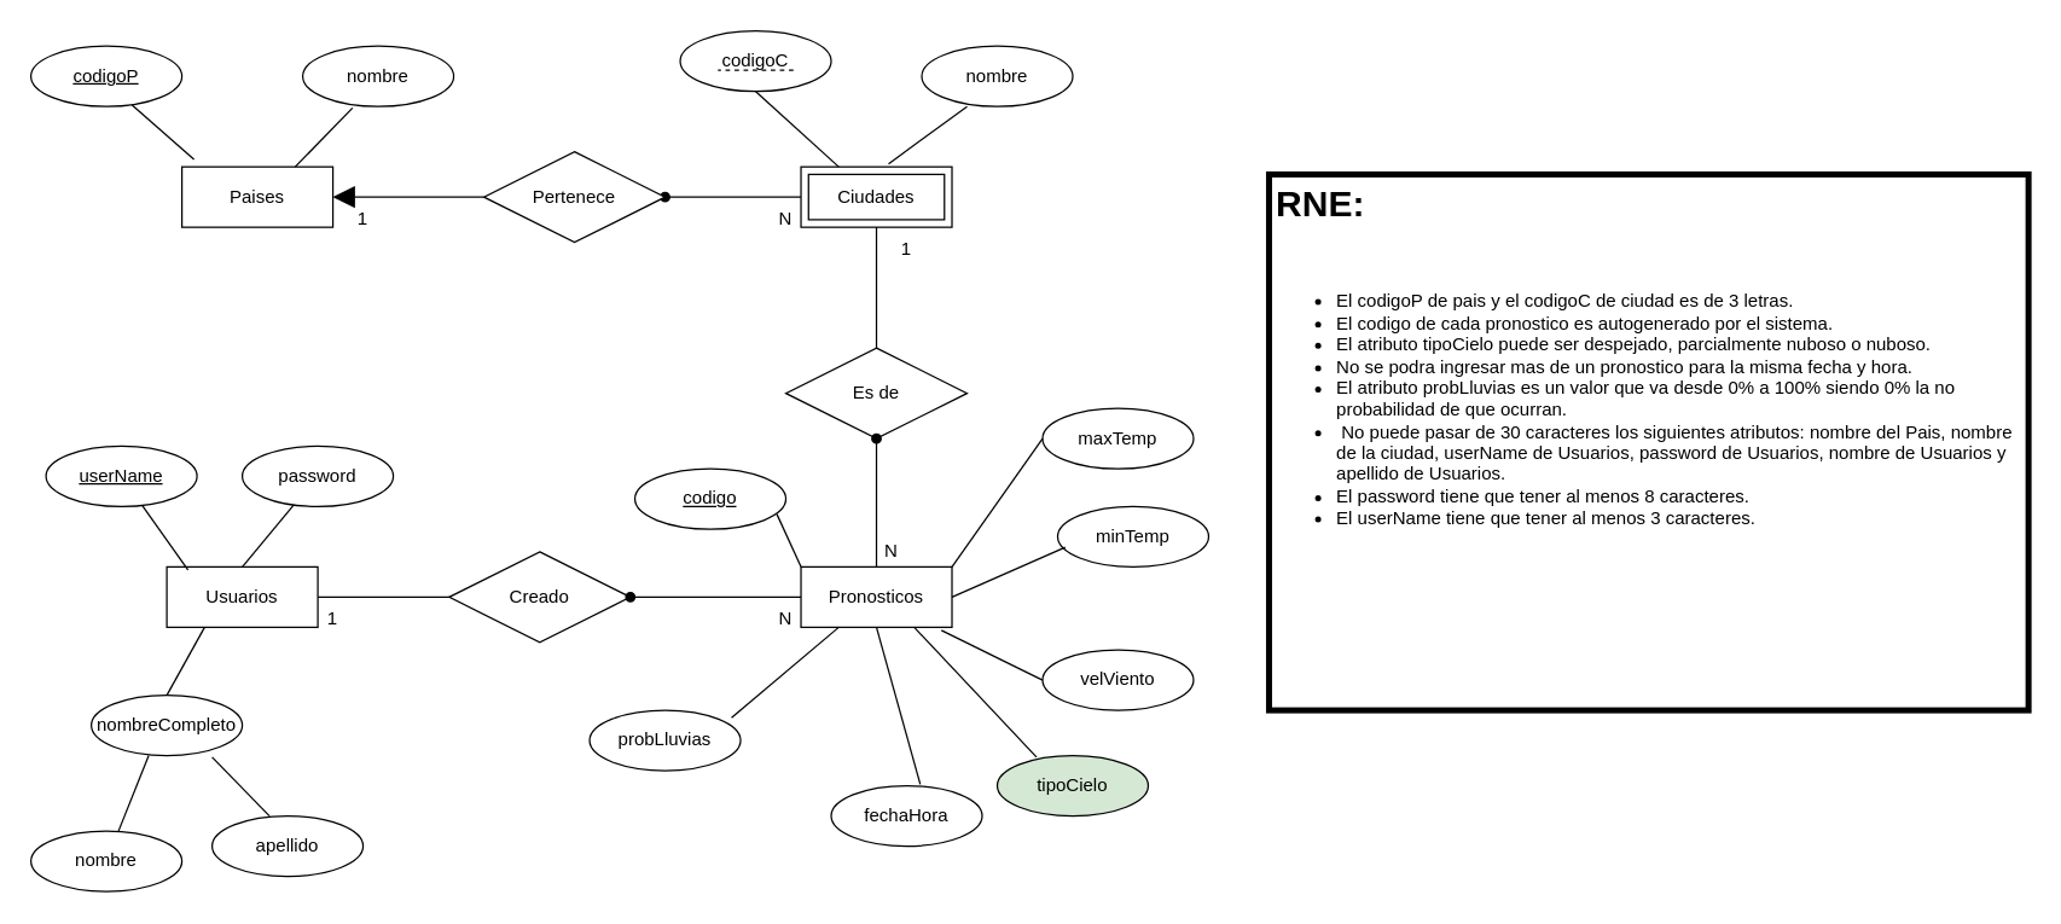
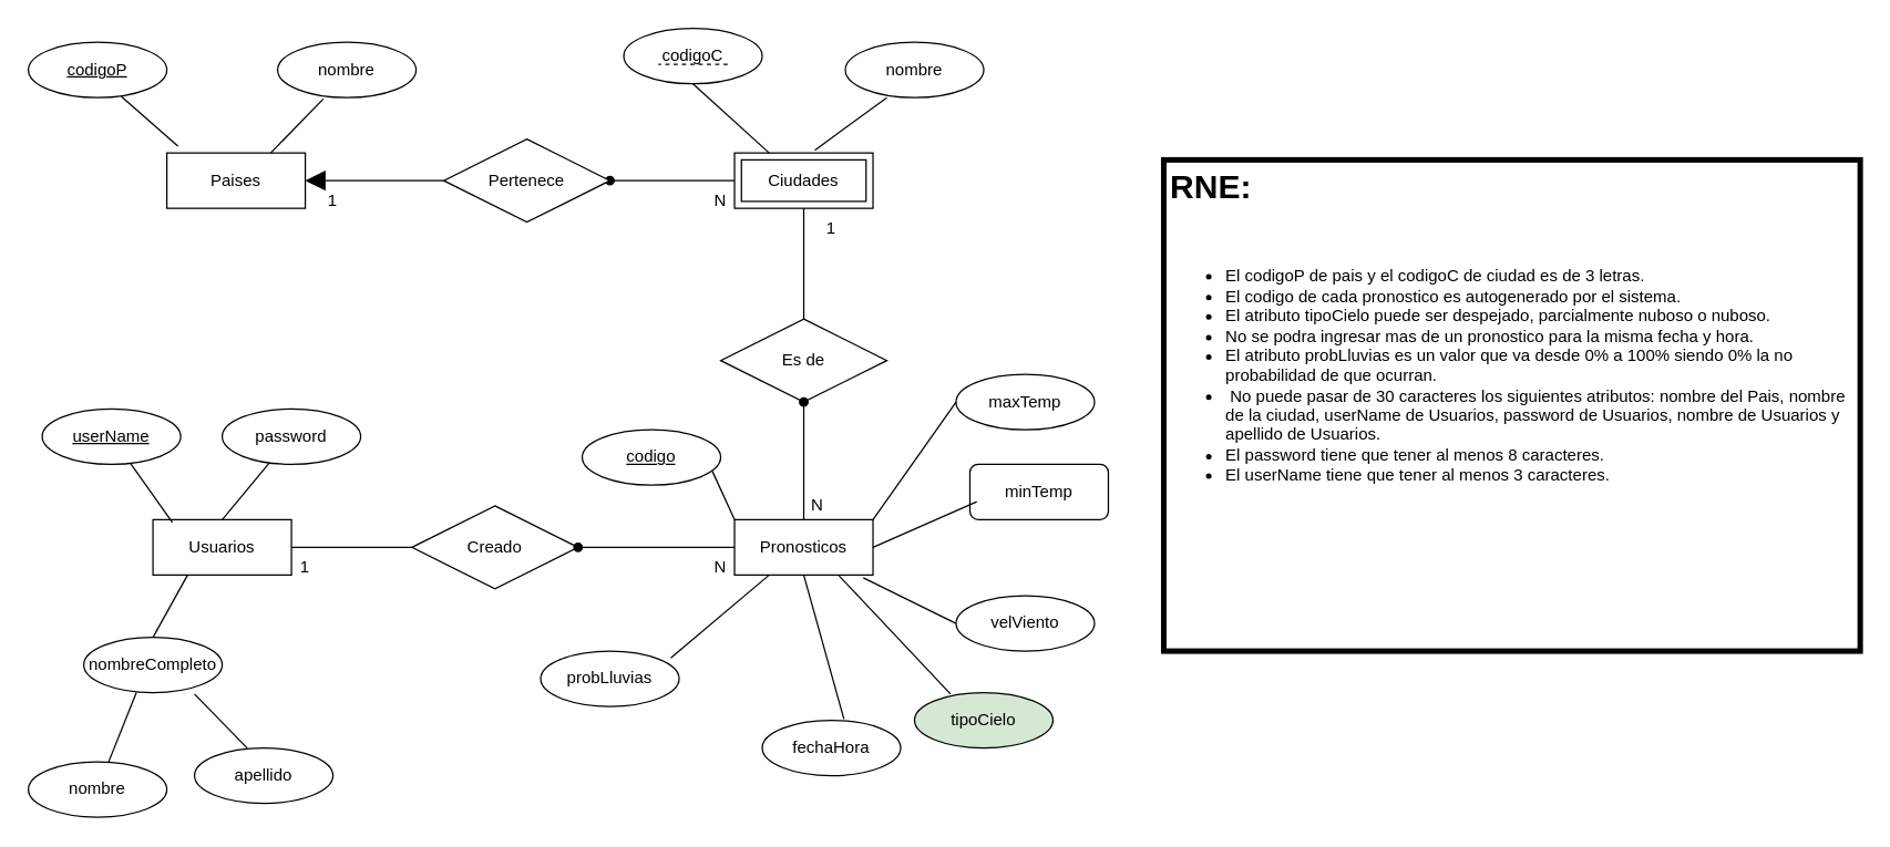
- <mxCell id="20" value="&lt;div&gt;minTemp&lt;/div&gt;" style="ellipse;whiteSpace=wrap;html=1;align=center;" parent="1" vertex="1"><mxGeometry x="700" y="335" width="100" height="40" as="geometry" /></mxCell>
+ <mxCell id="20" value="&lt;div&gt;minTemp&lt;/div&gt;" style="whiteSpace=wrap;html=1;align=center;rounded=1;" parent="1" vertex="1"><mxGeometry x="700" y="335" width="100" height="40" as="geometry" /></mxCell>
